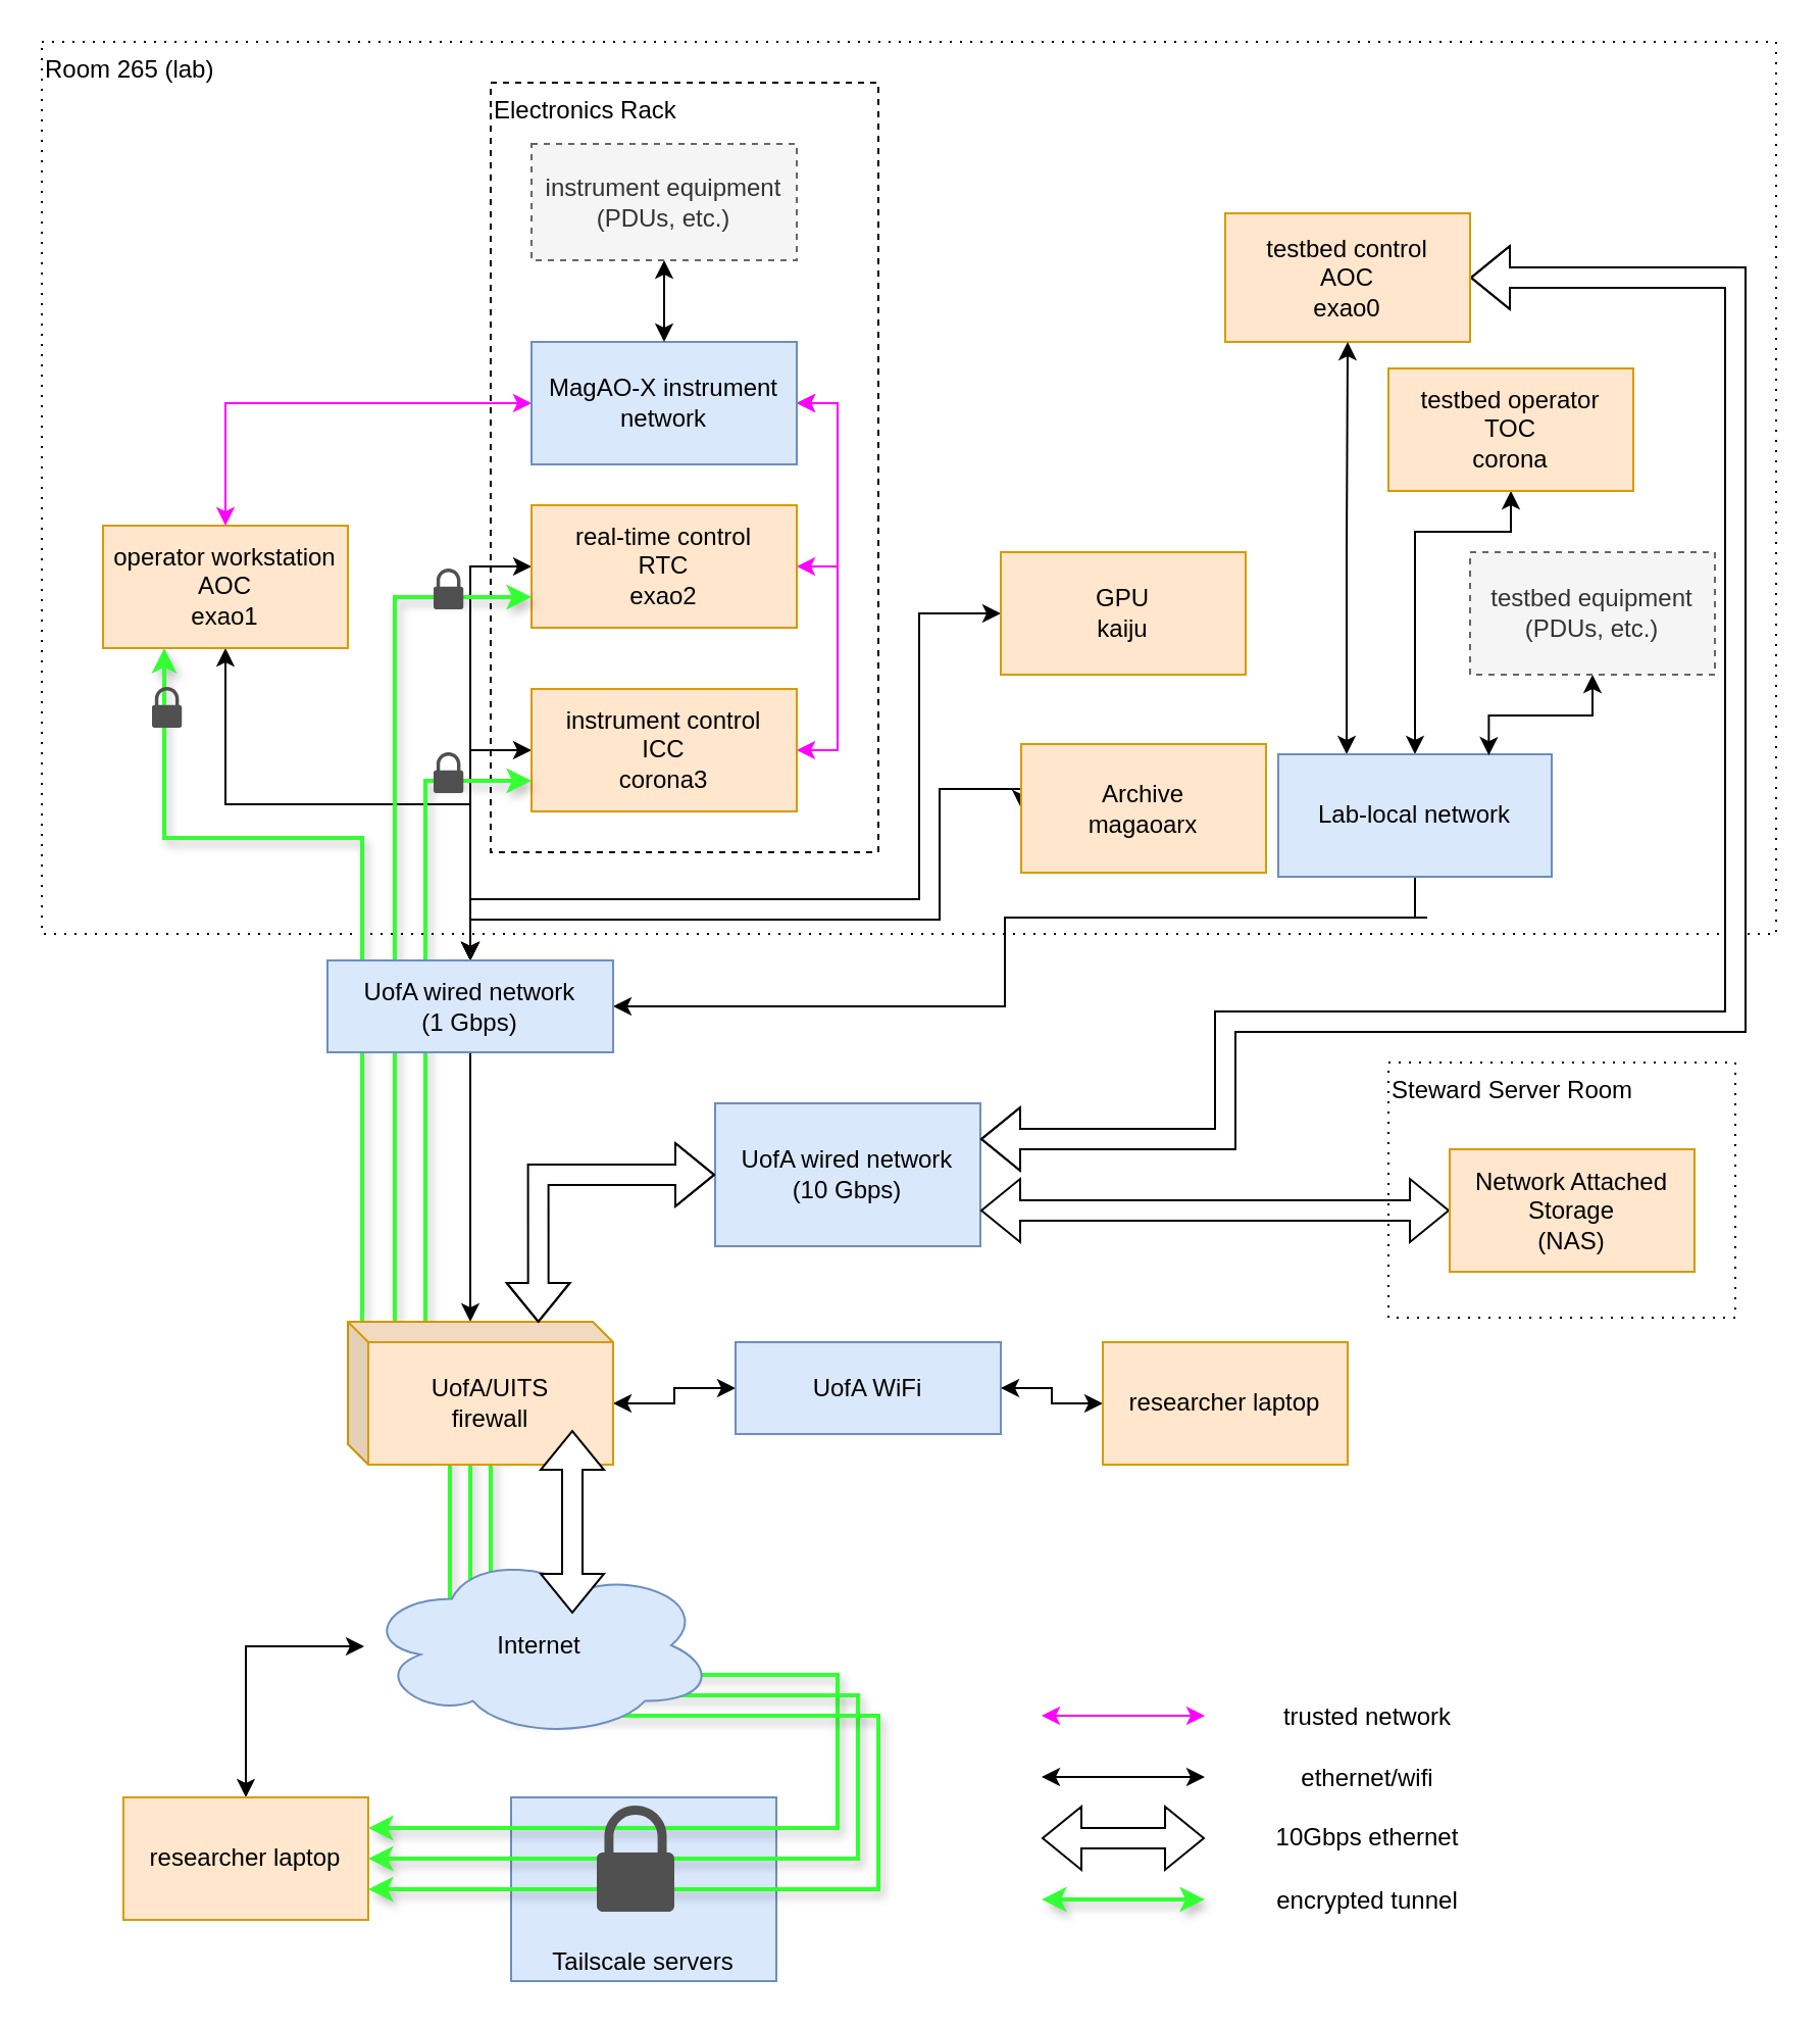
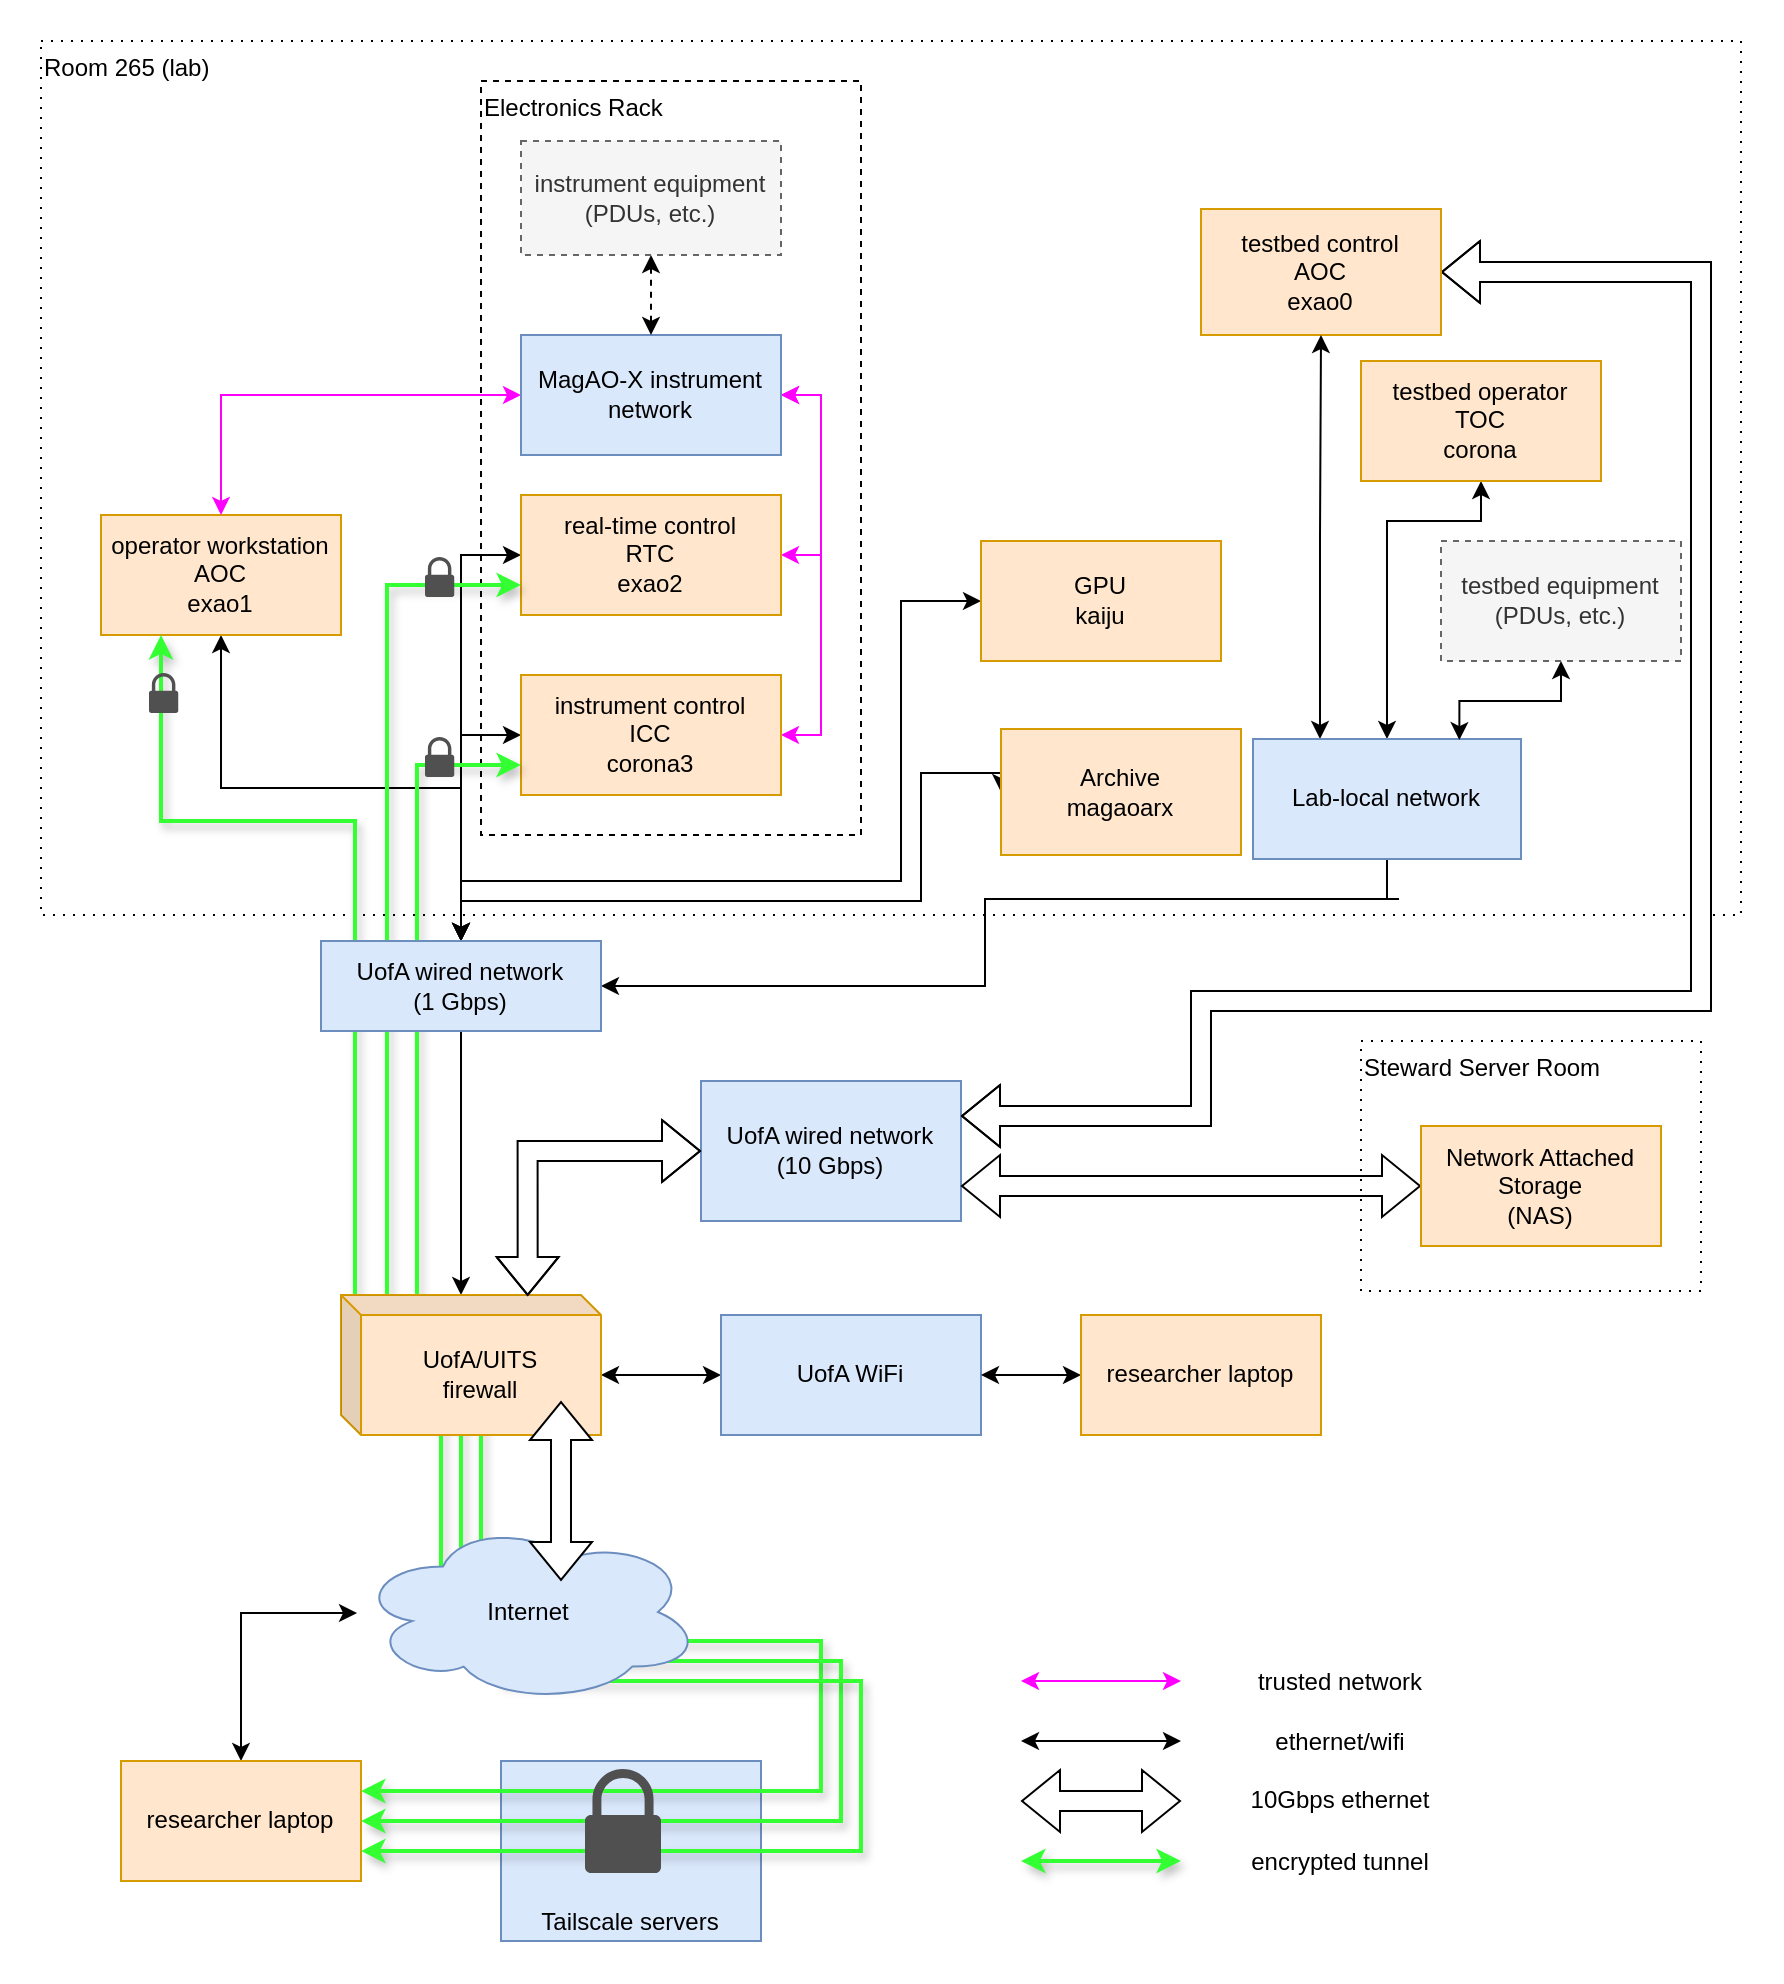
- <mxCell id="36" style="edgeStyle=orthogonalEdgeStyle;rounded=0;orthogonalLoop=1;jettySize=auto;html=1;exitX=0.5;exitY=1;exitDx=0;exitDy=0;entryX=0.5;entryY=0;entryDx=0;entryDy=0;startArrow=classic;startFill=1;" parent="1" source="37" target="16" edge="1"><mxGeometry relative="1" as="geometry" /></mxCell>
+ <mxCell id="36" style="edgeStyle=orthogonalEdgeStyle;rounded=0;orthogonalLoop=1;jettySize=auto;html=1;exitX=0.5;exitY=1;exitDx=0;exitDy=0;entryX=0.5;entryY=0;entryDx=0;entryDy=0;startArrow=classic;startFill=1;dashed=1;" parent="1" source="37" target="16" edge="1"><mxGeometry relative="1" as="geometry" /></mxCell>
- <mxCell id="18" value="UofA WiFi" style="rounded=0;whiteSpace=wrap;html=1;fillColor=#dae8fc;strokeColor=#6c8ebf;" parent="1" vertex="1"><mxGeometry x="360" y="657" width="130" height="45" as="geometry" /></mxCell>
+ <mxCell id="18" value="UofA WiFi" style="rounded=0;whiteSpace=wrap;html=1;fillColor=#dae8fc;strokeColor=#6c8ebf;" parent="1" vertex="1"><mxGeometry x="360" y="657" width="130" height="60" as="geometry" /></mxCell>
